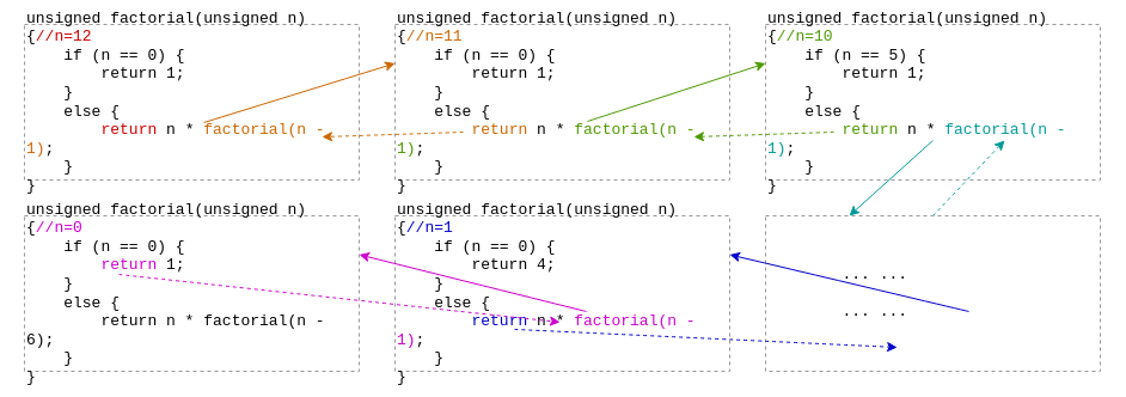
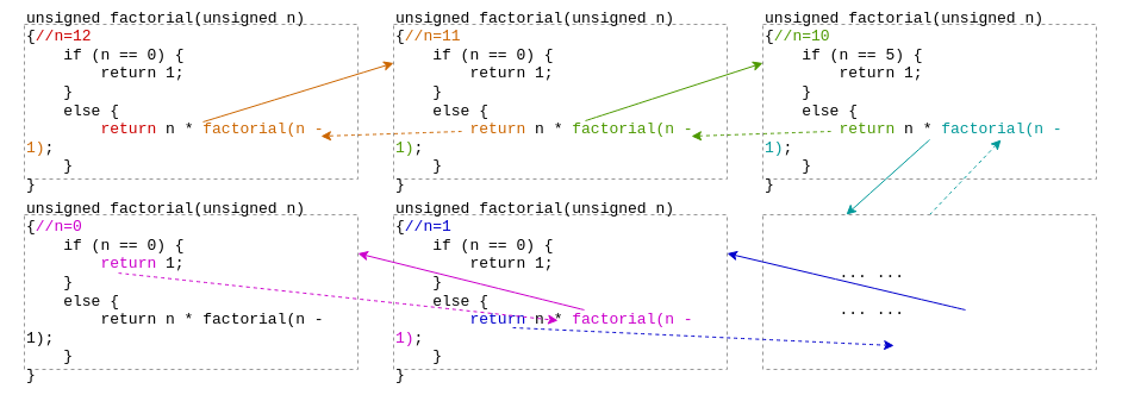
- <mxCell id="13" value="&lt;div style=&quot;border-color: var(--border-color); font-family: Consolas, &amp;quot;Courier New&amp;quot;, monospace; font-size: 13px;&quot;&gt;unsigned factorial(unsigned n) {&lt;font color=&quot;#cc00cc&quot;&gt;//n=0&lt;/font&gt;&lt;/div&gt;&lt;div style=&quot;border-color: var(--border-color); font-family: Consolas, &amp;quot;Courier New&amp;quot;, monospace; font-size: 13px;&quot;&gt;&amp;nbsp; &amp;nbsp; if (n == 0) {&lt;/div&gt;&lt;div style=&quot;border-color: var(--border-color); font-family: Consolas, &amp;quot;Courier New&amp;quot;, monospace; font-size: 13px;&quot;&gt;&amp;nbsp; &amp;nbsp; &amp;nbsp; &amp;nbsp; &lt;font color=&quot;#cc00cc&quot;&gt;return&lt;/font&gt; 1;&lt;/div&gt;&lt;div style=&quot;border-color: var(--border-color); font-family: Consolas, &amp;quot;Courier New&amp;quot;, monospace; font-size: 13px;&quot;&gt;&amp;nbsp; &amp;nbsp; }&lt;/div&gt;&lt;div style=&quot;border-color: var(--border-color); font-family: Consolas, &amp;quot;Courier New&amp;quot;, monospace; font-size: 13px;&quot;&gt;&amp;nbsp; &amp;nbsp; else {&lt;/div&gt;&lt;div style=&quot;border-color: var(--border-color); font-family: Consolas, &amp;quot;Courier New&amp;quot;, monospace; font-size: 13px;&quot;&gt;&amp;nbsp; &amp;nbsp; &amp;nbsp; &amp;nbsp; return n * factorial(n - 6);&lt;/div&gt;&lt;div style=&quot;border-color: var(--border-color); font-family: Consolas, &amp;quot;Courier New&amp;quot;, monospace; font-size: 13px;&quot;&gt;&amp;nbsp; &amp;nbsp; }&lt;/div&gt;&lt;div style=&quot;border-color: var(--border-color); font-family: Consolas, &amp;quot;Courier New&amp;quot;, monospace; font-size: 13px;&quot;&gt;}&lt;/div&gt;" style="text;html=1;align=left;verticalAlign=middle;whiteSpace=wrap;rounded=0;strokeColor=#999999;strokeWidth=1;dashed=1;" parent="1" vertex="1"><mxGeometry y="180" width="280" height="130" as="geometry" x="20" /></mxCell>
+ <mxCell id="13" value="&lt;div style=&quot;border-color: var(--border-color); font-family: Consolas, &amp;quot;Courier New&amp;quot;, monospace; font-size: 13px;&quot;&gt;unsigned factorial(unsigned n) {&lt;font color=&quot;#cc00cc&quot;&gt;//n=0&lt;/font&gt;&lt;/div&gt;&lt;div style=&quot;border-color: var(--border-color); font-family: Consolas, &amp;quot;Courier New&amp;quot;, monospace; font-size: 13px;&quot;&gt;&amp;nbsp; &amp;nbsp; if (n == 0) {&lt;/div&gt;&lt;div style=&quot;border-color: var(--border-color); font-family: Consolas, &amp;quot;Courier New&amp;quot;, monospace; font-size: 13px;&quot;&gt;&amp;nbsp; &amp;nbsp; &amp;nbsp; &amp;nbsp; &lt;font color=&quot;#cc00cc&quot;&gt;return&lt;/font&gt; 1;&lt;/div&gt;&lt;div style=&quot;border-color: var(--border-color); font-family: Consolas, &amp;quot;Courier New&amp;quot;, monospace; font-size: 13px;&quot;&gt;&amp;nbsp; &amp;nbsp; }&lt;/div&gt;&lt;div style=&quot;border-color: var(--border-color); font-family: Consolas, &amp;quot;Courier New&amp;quot;, monospace; font-size: 13px;&quot;&gt;&amp;nbsp; &amp;nbsp; else {&lt;/div&gt;&lt;div style=&quot;border-color: var(--border-color); font-family: Consolas, &amp;quot;Courier New&amp;quot;, monospace; font-size: 13px;&quot;&gt;&amp;nbsp; &amp;nbsp; &amp;nbsp; &amp;nbsp; return n * factorial(n - 1);&lt;/div&gt;&lt;div style=&quot;border-color: var(--border-color); font-family: Consolas, &amp;quot;Courier New&amp;quot;, monospace; font-size: 13px;&quot;&gt;&amp;nbsp; &amp;nbsp; }&lt;/div&gt;&lt;div style=&quot;border-color: var(--border-color); font-family: Consolas, &amp;quot;Courier New&amp;quot;, monospace; font-size: 13px;&quot;&gt;}&lt;/div&gt;" style="text;html=1;align=left;verticalAlign=middle;whiteSpace=wrap;rounded=0;strokeColor=#999999;strokeWidth=1;dashed=1;" parent="1" vertex="1"><mxGeometry y="180" width="280" height="130" as="geometry" x="20" /></mxCell>
- <mxCell id="12" value="&lt;div style=&quot;border-color: var(--border-color); font-family: Consolas, &amp;quot;Courier New&amp;quot;, monospace; font-size: 13px;&quot;&gt;unsigned factorial(unsigned n) {&lt;font color=&quot;#0000cc&quot;&gt;//n=1&lt;/font&gt;&lt;/div&gt;&lt;div style=&quot;border-color: var(--border-color); font-family: Consolas, &amp;quot;Courier New&amp;quot;, monospace; font-size: 13px;&quot;&gt;&amp;nbsp; &amp;nbsp; if (n == 0) {&lt;/div&gt;&lt;div style=&quot;border-color: var(--border-color); font-family: Consolas, &amp;quot;Courier New&amp;quot;, monospace; font-size: 13px;&quot;&gt;&amp;nbsp; &amp;nbsp; &amp;nbsp; &amp;nbsp; return 4;&lt;/div&gt;&lt;div style=&quot;border-color: var(--border-color); font-family: Consolas, &amp;quot;Courier New&amp;quot;, monospace; font-size: 13px;&quot;&gt;&amp;nbsp; &amp;nbsp; }&lt;/div&gt;&lt;div style=&quot;border-color: var(--border-color); font-family: Consolas, &amp;quot;Courier New&amp;quot;, monospace; font-size: 13px;&quot;&gt;&amp;nbsp; &amp;nbsp; else {&lt;/div&gt;&lt;div style=&quot;border-color: var(--border-color); font-family: Consolas, &amp;quot;Courier New&amp;quot;, monospace; font-size: 13px;&quot;&gt;&amp;nbsp; &amp;nbsp; &amp;nbsp; &amp;nbsp; &lt;font color=&quot;#0000cc&quot;&gt;return&lt;/font&gt; n * &lt;font color=&quot;#cc00cc&quot;&gt;factorial(n - 1)&lt;/font&gt;;&lt;/div&gt;&lt;div style=&quot;border-color: var(--border-color); font-family: Consolas, &amp;quot;Courier New&amp;quot;, monospace; font-size: 13px;&quot;&gt;&amp;nbsp; &amp;nbsp; }&lt;/div&gt;&lt;div style=&quot;border-color: var(--border-color); font-family: Consolas, &amp;quot;Courier New&amp;quot;, monospace; font-size: 13px;&quot;&gt;}&lt;/div&gt;" style="text;html=1;align=left;verticalAlign=middle;whiteSpace=wrap;rounded=0;strokeColor=#999999;strokeWidth=1;dashed=1;" parent="1" vertex="1"><mxGeometry x="330" y="180" width="280" height="130" as="geometry" /></mxCell>
+ <mxCell id="12" value="&lt;div style=&quot;border-color: var(--border-color); font-family: Consolas, &amp;quot;Courier New&amp;quot;, monospace; font-size: 13px;&quot;&gt;unsigned factorial(unsigned n) {&lt;font color=&quot;#0000cc&quot;&gt;//n=1&lt;/font&gt;&lt;/div&gt;&lt;div style=&quot;border-color: var(--border-color); font-family: Consolas, &amp;quot;Courier New&amp;quot;, monospace; font-size: 13px;&quot;&gt;&amp;nbsp; &amp;nbsp; if (n == 0) {&lt;/div&gt;&lt;div style=&quot;border-color: var(--border-color); font-family: Consolas, &amp;quot;Courier New&amp;quot;, monospace; font-size: 13px;&quot;&gt;&amp;nbsp; &amp;nbsp; &amp;nbsp; &amp;nbsp; return 1;&lt;/div&gt;&lt;div style=&quot;border-color: var(--border-color); font-family: Consolas, &amp;quot;Courier New&amp;quot;, monospace; font-size: 13px;&quot;&gt;&amp;nbsp; &amp;nbsp; }&lt;/div&gt;&lt;div style=&quot;border-color: var(--border-color); font-family: Consolas, &amp;quot;Courier New&amp;quot;, monospace; font-size: 13px;&quot;&gt;&amp;nbsp; &amp;nbsp; else {&lt;/div&gt;&lt;div style=&quot;border-color: var(--border-color); font-family: Consolas, &amp;quot;Courier New&amp;quot;, monospace; font-size: 13px;&quot;&gt;&amp;nbsp; &amp;nbsp; &amp;nbsp; &amp;nbsp; &lt;font color=&quot;#0000cc&quot;&gt;return&lt;/font&gt; n * &lt;font color=&quot;#cc00cc&quot;&gt;factorial(n - 1)&lt;/font&gt;;&lt;/div&gt;&lt;div style=&quot;border-color: var(--border-color); font-family: Consolas, &amp;quot;Courier New&amp;quot;, monospace; font-size: 13px;&quot;&gt;&amp;nbsp; &amp;nbsp; }&lt;/div&gt;&lt;div style=&quot;border-color: var(--border-color); font-family: Consolas, &amp;quot;Courier New&amp;quot;, monospace; font-size: 13px;&quot;&gt;}&lt;/div&gt;" style="text;html=1;align=left;verticalAlign=middle;whiteSpace=wrap;rounded=0;strokeColor=#999999;strokeWidth=1;dashed=1;" parent="1" vertex="1"><mxGeometry x="330" y="180" width="280" height="130" as="geometry" /></mxCell>
